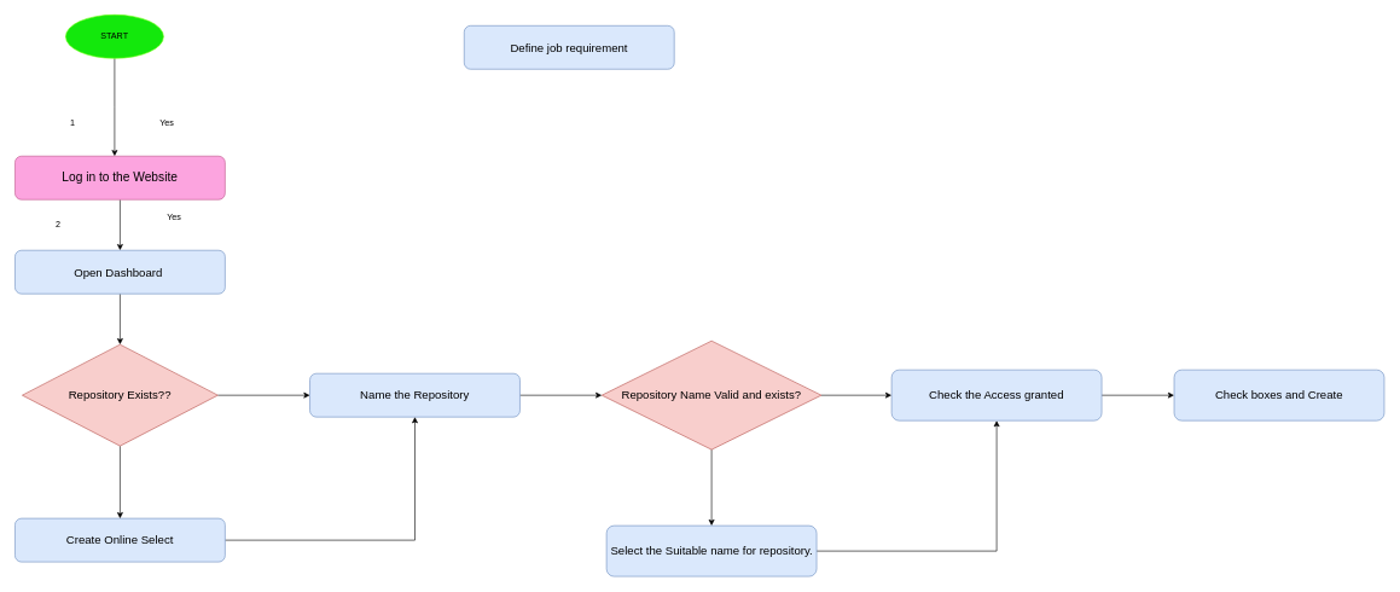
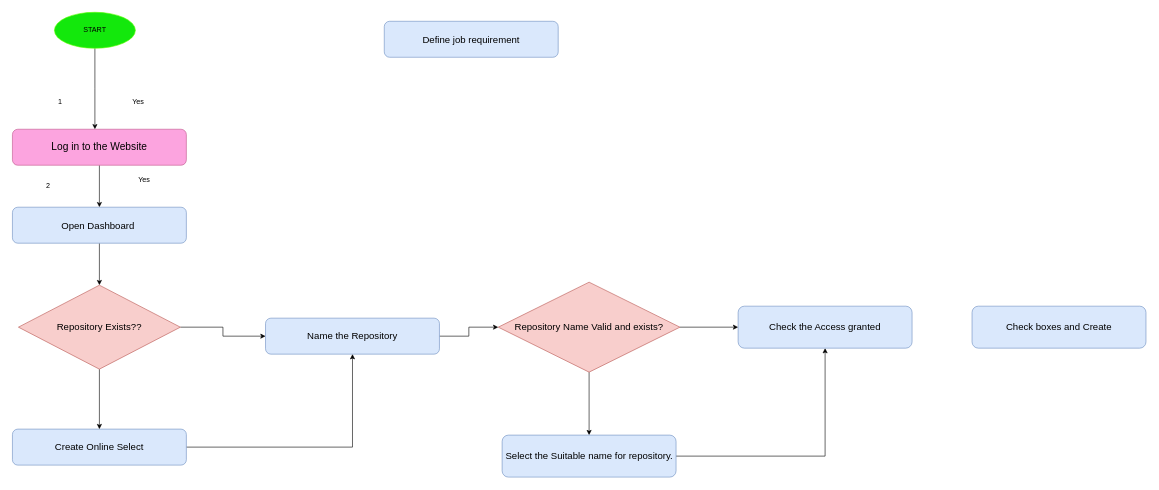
- <mxCell id="11" value="&lt;font style=&quot;font-size: 16px;&quot;&gt;Name the Repository&lt;/font&gt;" style="rounded=1;whiteSpace=wrap;html=1;fillColor=#dae8fc;strokeColor=#6c8ebf;" vertex="1" parent="1"><mxGeometry x="427" y="515" width="290" height="60" as="geometry" /></mxCell>
+ <mxCell id="11" value="&lt;font style=&quot;font-size: 16px;&quot;&gt;Name the Repository&lt;/font&gt;" style="rounded=1;whiteSpace=wrap;html=1;fillColor=#dae8fc;strokeColor=#6c8ebf;" vertex="1" parent="1"><mxGeometry x="442" y="530" width="290" height="60" as="geometry" /></mxCell>
- <mxCell id="25" value="" style="edgeStyle=orthogonalEdgeStyle;rounded=0;orthogonalLoop=1;jettySize=auto;html=1;" edge="1" parent="1" source="26" target="27"><mxGeometry relative="1" as="geometry" /></mxCell>
